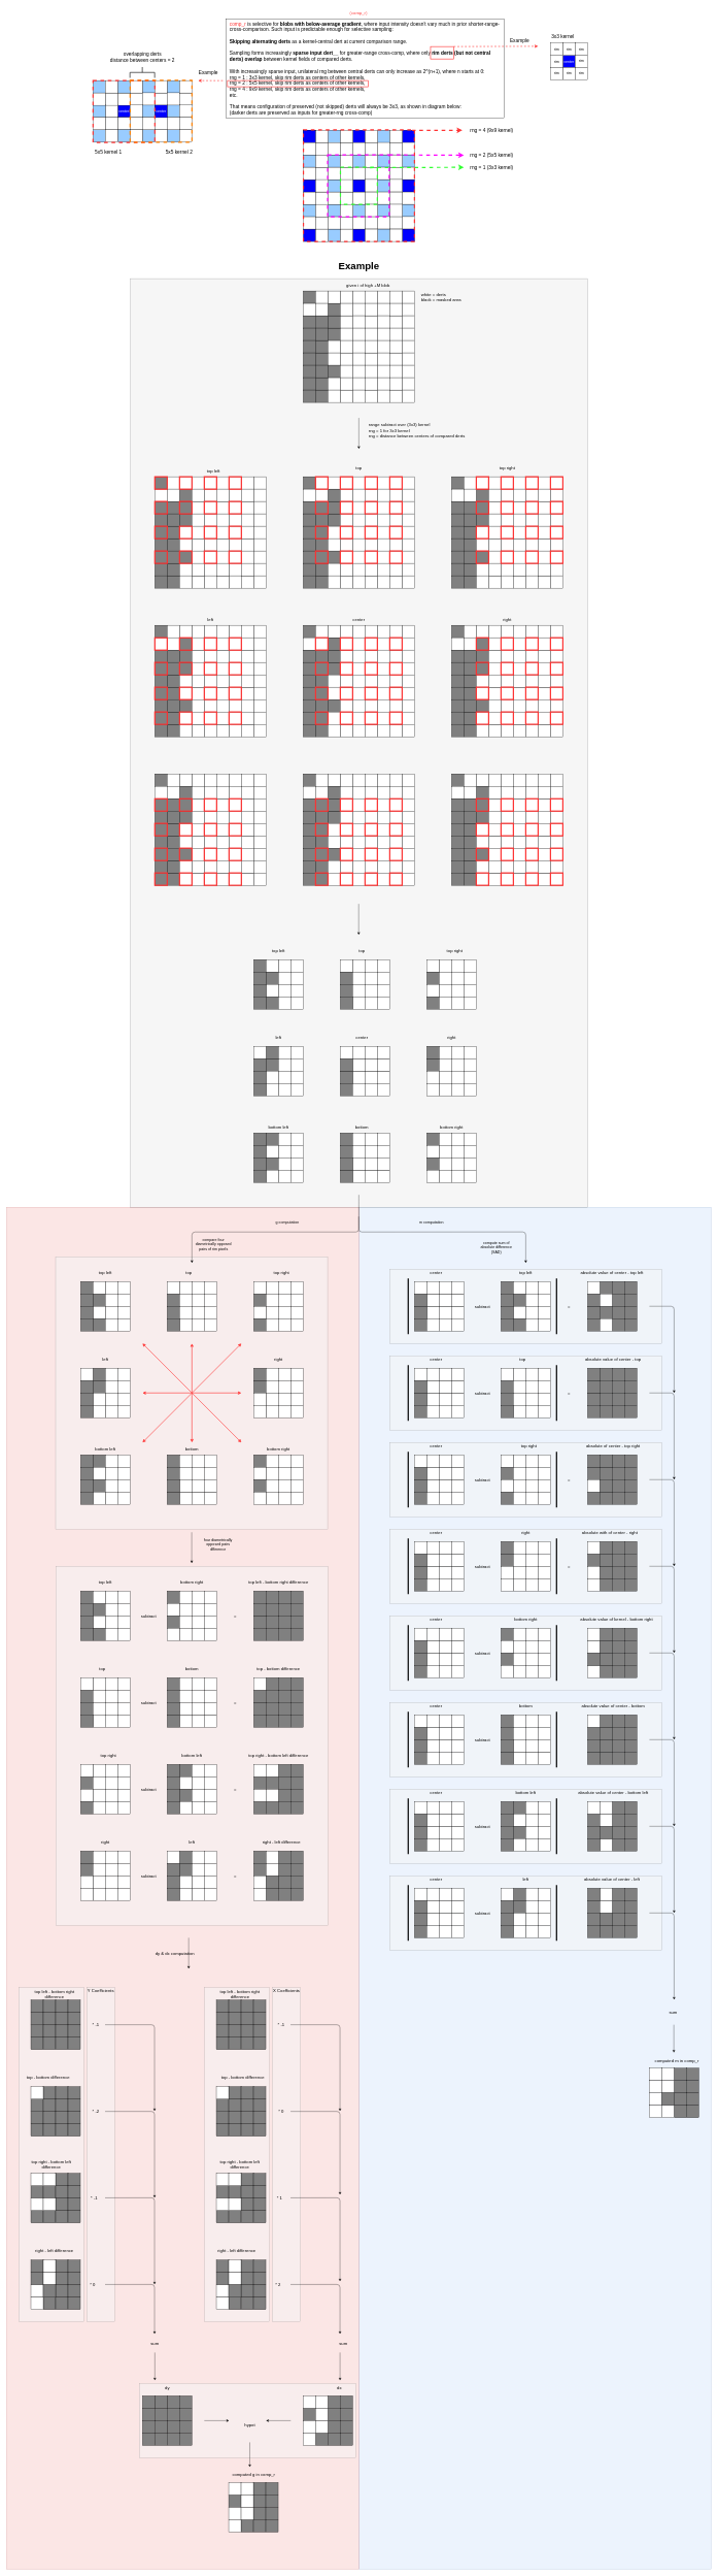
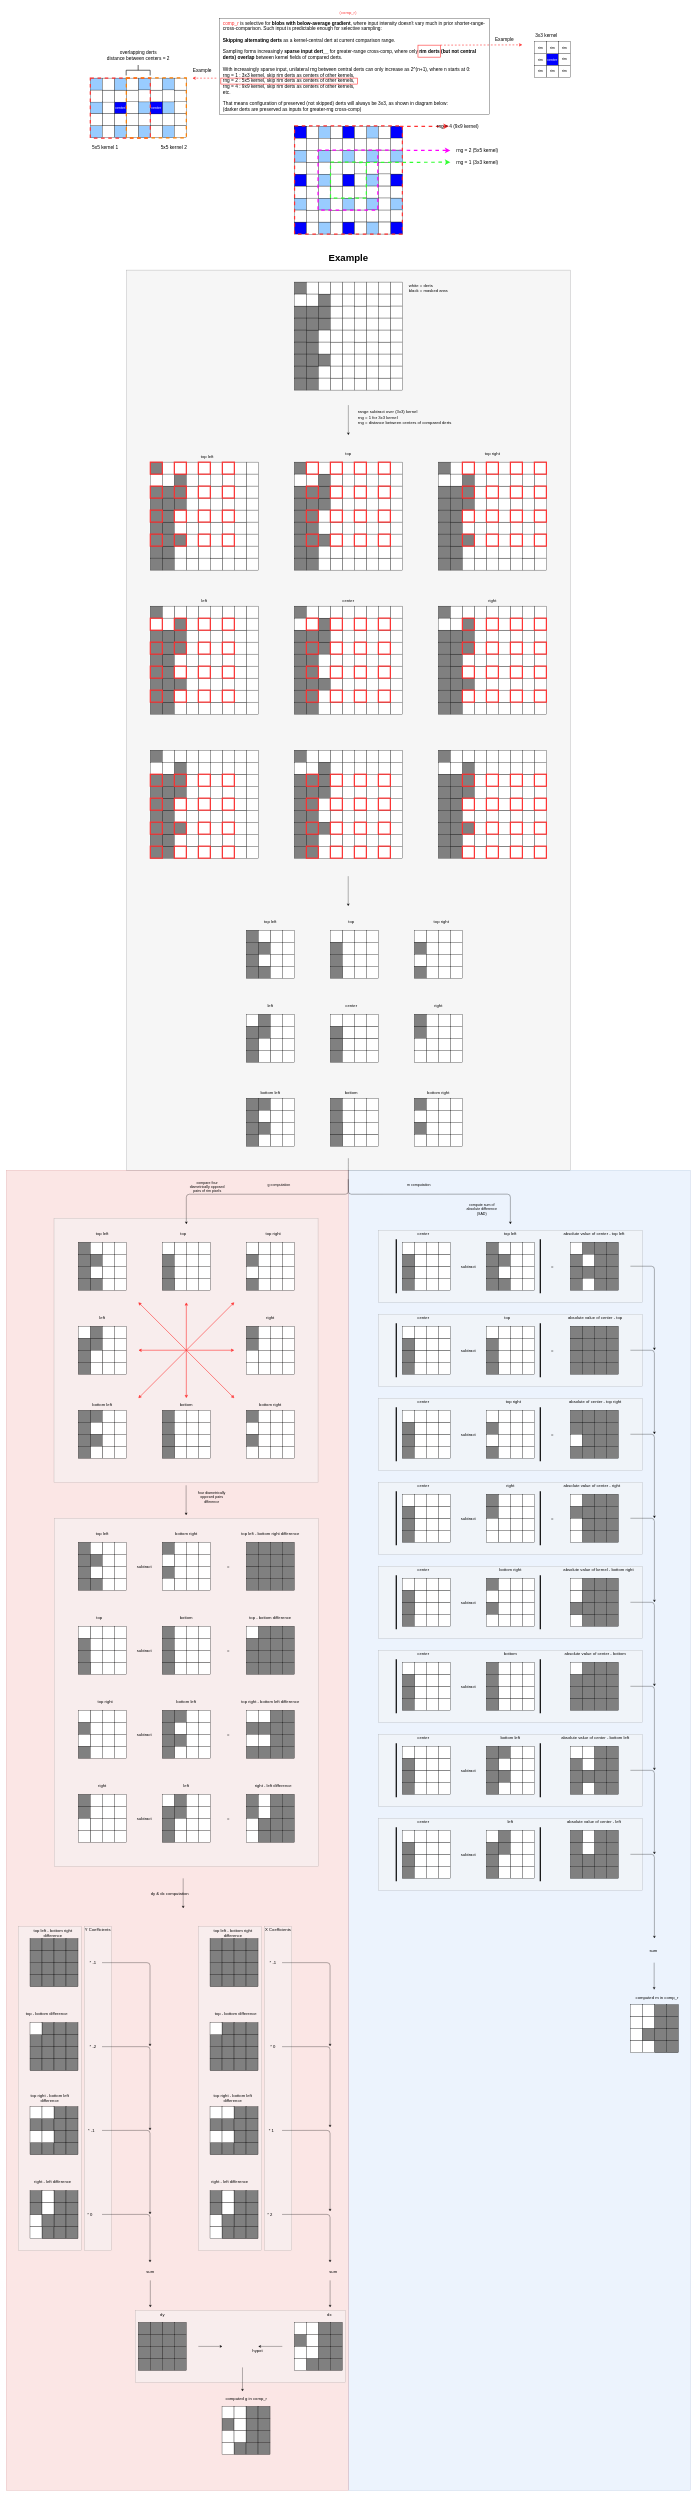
- <mxCell id="2267" value="&lt;font style=&quot;font-size: 16px&quot;&gt;rng = 4 (9x9 kernel)&lt;br&gt;&lt;/font&gt;" style="text;html=1;strokeColor=none;fillColor=none;align=center;verticalAlign=middle;whiteSpace=wrap;rounded=0;dashed=1;" vertex="1" parent="1"><mxGeometry x="1510" y="410" width="160" height="20" as="geometry" /></mxCell>
+ <mxCell id="2267" value="&lt;font style=&quot;font-size: 16px&quot;&gt;rng = 4 (9x9 kernel)&lt;br&gt;&lt;/font&gt;" style="text;html=1;strokeColor=none;fillColor=none;align=center;verticalAlign=middle;whiteSpace=wrap;rounded=0;dashed=1;" vertex="1" parent="1"><mxGeometry x="1445" y="410" width="160" height="20" as="geometry" /></mxCell>
- <mxCell id="832" value="given i of high +M blob" style="text;html=1;strokeColor=none;fillColor=none;align=center;verticalAlign=middle;whiteSpace=wrap;rounded=0;dashed=1;fontSize=14;" parent="1" vertex="1"><mxGeometry x="1110" y="899.6" width="160" height="40" as="geometry" /></mxCell>
- <mxCell id="1279" value="compare four diametrically opposed pairs of rim pixels" style="text;html=1;strokeColor=none;fillColor=none;align=center;verticalAlign=middle;whiteSpace=wrap;rounded=0;" parent="1" vertex="1"><mxGeometry x="625" y="3989.6" width="130" height="60" as="geometry" /></mxCell>
+ <mxCell id="1279" value="compare four diametrically opposed pairs of rim pixels" style="text;html=1;strokeColor=none;fillColor=none;align=center;verticalAlign=middle;whiteSpace=wrap;rounded=0;" parent="1" vertex="1"><mxGeometry x="625" y="3924.6" width="130" height="60" as="geometry" /></mxCell>
- <mxCell id="2075" value="absolute with of center - right" style="text;html=1;strokeColor=none;fillColor=none;align=center;verticalAlign=middle;whiteSpace=wrap;rounded=0;dashed=1;fontSize=14;" parent="1" vertex="1"><mxGeometry x="1842.5" y="4929.6" width="257.5" height="40" as="geometry" /></mxCell>
+ <mxCell id="2075" value="absolute value of center - right" style="text;html=1;strokeColor=none;fillColor=none;align=center;verticalAlign=middle;whiteSpace=wrap;rounded=0;dashed=1;fontSize=14;" parent="1" vertex="1"><mxGeometry x="1842.5" y="4929.6" width="257.5" height="40" as="geometry" /></mxCell>
- <mxCell id="1691" value="hypot" style="text;html=1;strokeColor=none;fillColor=none;align=center;verticalAlign=middle;whiteSpace=wrap;rounded=0;dashed=1;fontSize=14;" parent="1" vertex="1"><mxGeometry x="770" y="7819.6" width="75" height="30" as="geometry" /></mxCell>
+ <mxCell id="1691" value="hypot" style="text;html=1;strokeColor=none;fillColor=none;align=center;verticalAlign=middle;whiteSpace=wrap;rounded=0;dashed=1;fontSize=14;" parent="1" vertex="1"><mxGeometry x="820" y="7819.6" width="75" height="30" as="geometry" /></mxCell>
